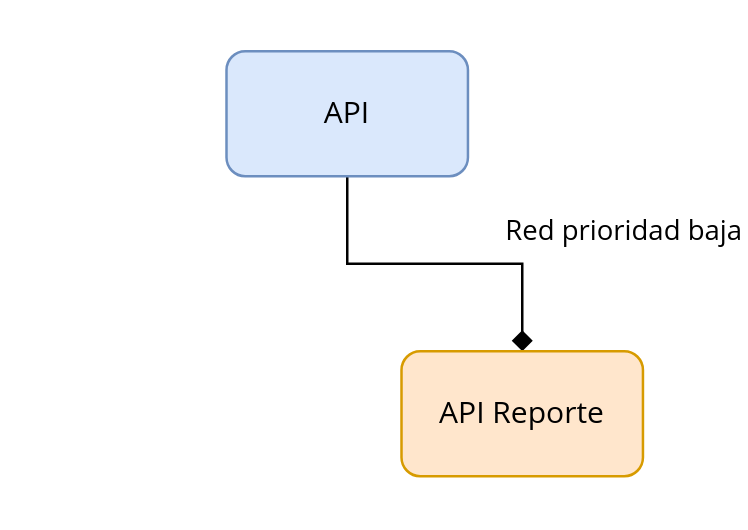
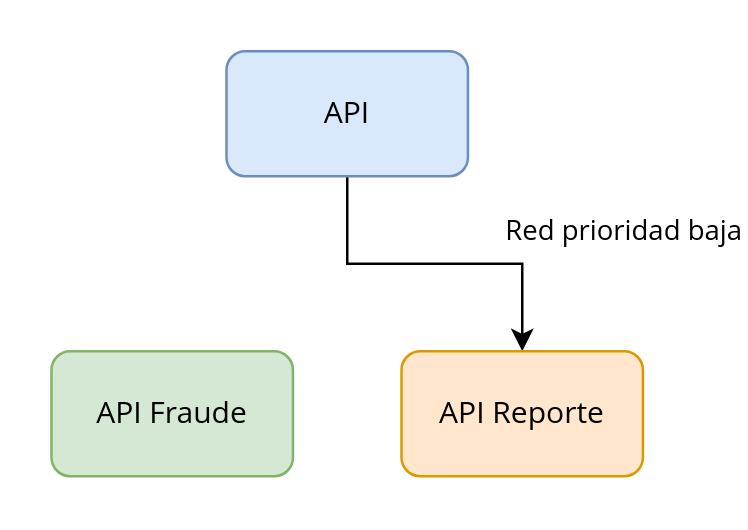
- <mxCell id="2" style="edgeStyle=orthogonalEdgeStyle;rounded=0;orthogonalLoop=1;jettySize=auto;html=1;fontFamily=Open Sans;endArrow=diamond;" edge="1" parent="1" source="4" target="5"><mxGeometry relative="1" as="geometry" /></mxCell>
+ <mxCell id="2" style="edgeStyle=orthogonalEdgeStyle;rounded=0;orthogonalLoop=1;jettySize=auto;html=1;fontFamily=Open Sans;" edge="1" parent="1" source="4" target="5"><mxGeometry relative="1" as="geometry" /></mxCell>
+ <mxCell id="6" value="API Fraude" style="rounded=1;whiteSpace=wrap;html=1;fillColor=#d5e8d4;strokeColor=#82b366;fontFamily=Open Sans;FType=g;" vertex="1" parent="1"><mxGeometry x="20" y="140" width="96.58" height="50" as="geometry" /></mxCell>
